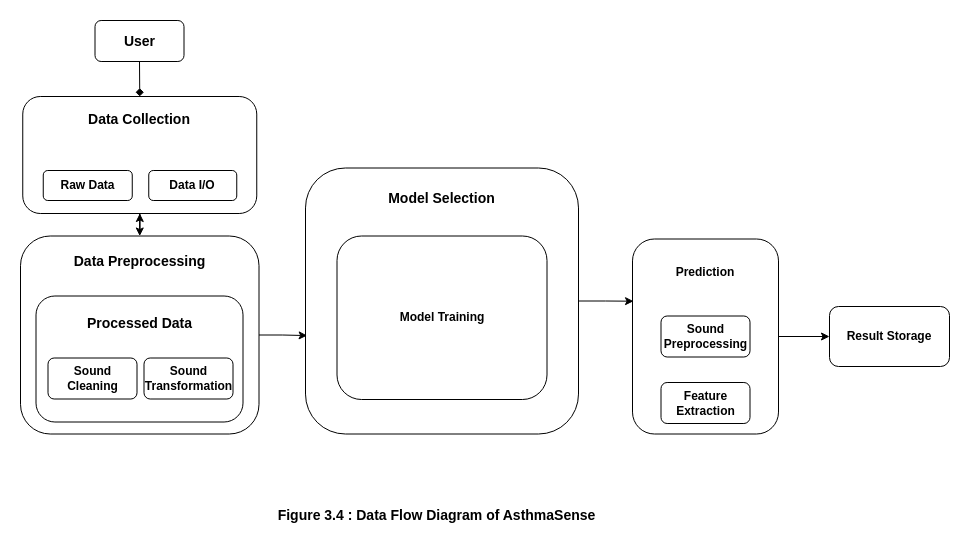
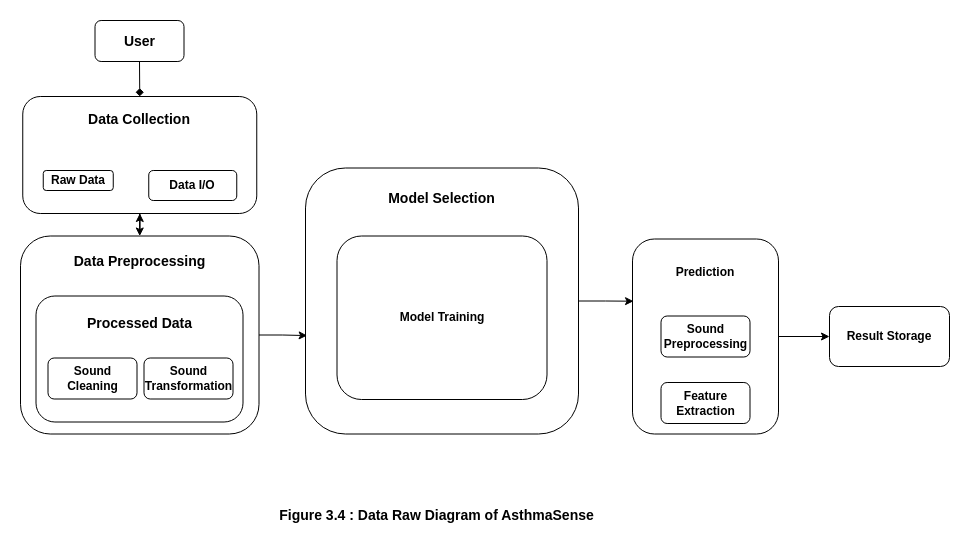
- <mxCell id="6" value="&lt;b&gt;Raw Data&lt;/b&gt;" style="rounded=1;whiteSpace=wrap;html=1;" parent="1" vertex="1"><mxGeometry x="42.75" y="170" width="89" height="30" as="geometry" /></mxCell>
+ <mxCell id="6" value="&lt;b&gt;Raw Data&lt;/b&gt;" style="rounded=1;whiteSpace=wrap;html=1;" parent="1" vertex="1"><mxGeometry x="42.75" y="170" width="70" height="20" as="geometry" /></mxCell>
- <mxCell id="23" value="&lt;b&gt;&lt;font style=&quot;font-size: 14px;&quot;&gt;Figure 3.4 : Data Flow Diagram of AsthmaSense&lt;/font&gt;&lt;/b&gt;" style="text;strokeColor=none;align=center;fillColor=none;html=1;verticalAlign=middle;whiteSpace=wrap;rounded=0;" vertex="1" parent="1"><mxGeometry x="270" y="500" width="333" height="30" as="geometry" /></mxCell>
+ <mxCell id="23" value="&lt;b&gt;&lt;font style=&quot;font-size: 14px;&quot;&gt;Figure 3.4 : Data Raw Diagram of AsthmaSense&lt;/font&gt;&lt;/b&gt;" style="text;strokeColor=none;align=center;fillColor=none;html=1;verticalAlign=middle;whiteSpace=wrap;rounded=0;" vertex="1" parent="1"><mxGeometry x="270" y="500" width="333" height="30" as="geometry" /></mxCell>
